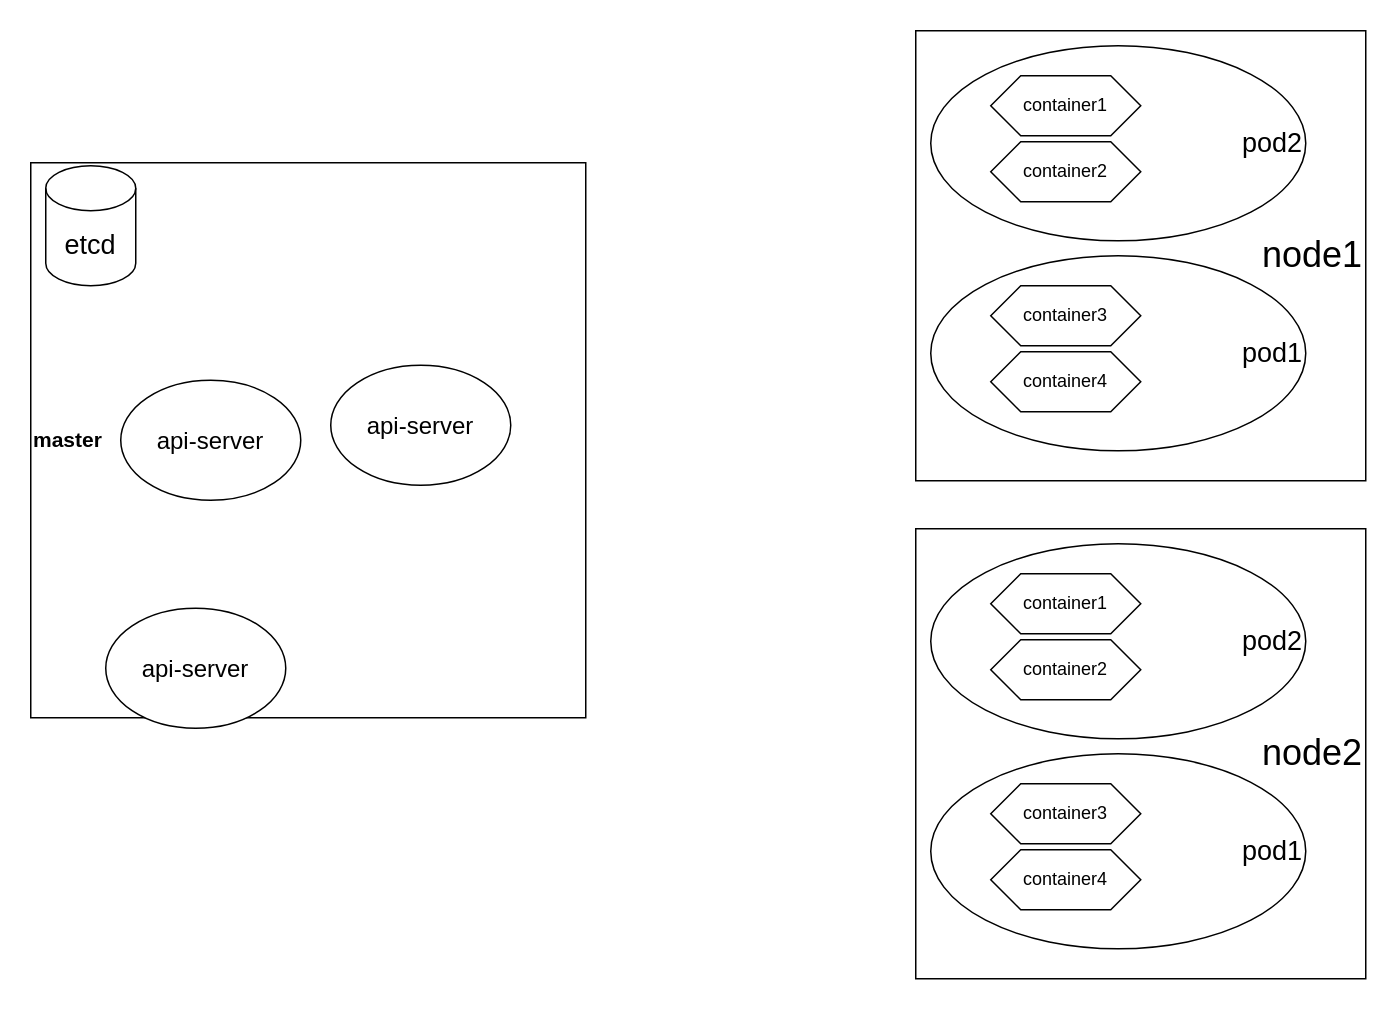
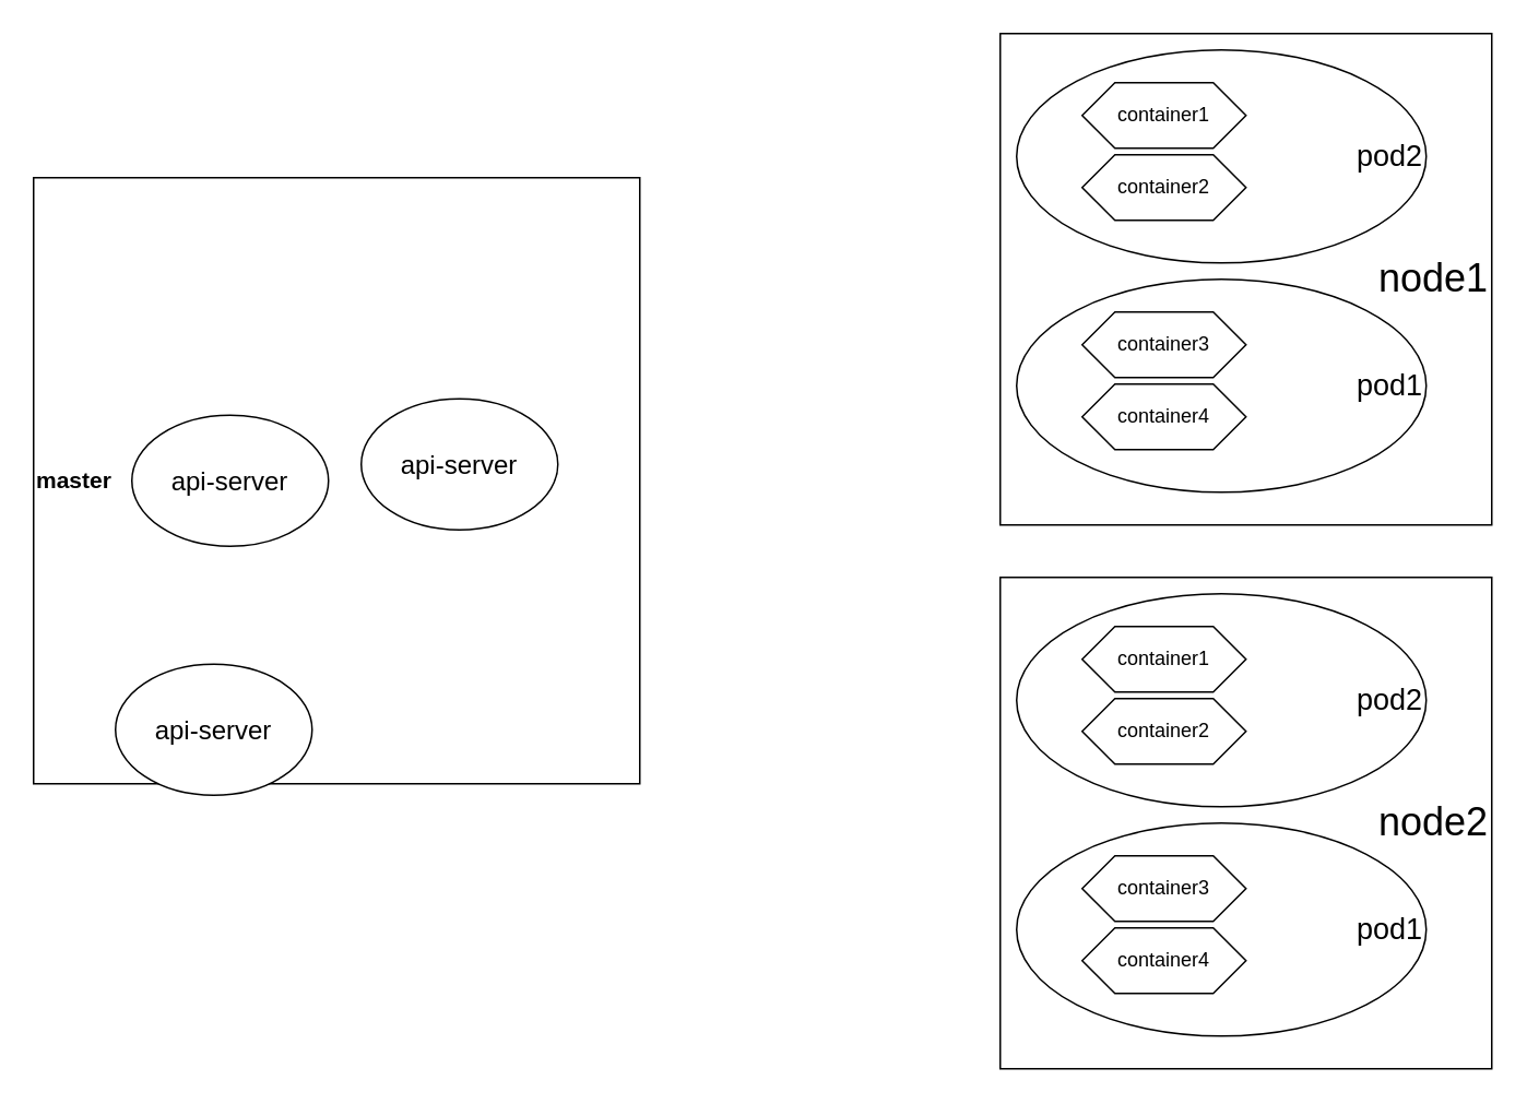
- <mxCell id="7" value="&lt;font style=&quot;font-size: 18px;&quot;&gt;etcd&lt;/font&gt;" style="shape=cylinder3;whiteSpace=wrap;html=1;boundedLbl=1;backgroundOutline=1;size=15;" parent="1" vertex="1"><mxGeometry x="30" y="110" width="60" height="80" as="geometry" /></mxCell>
